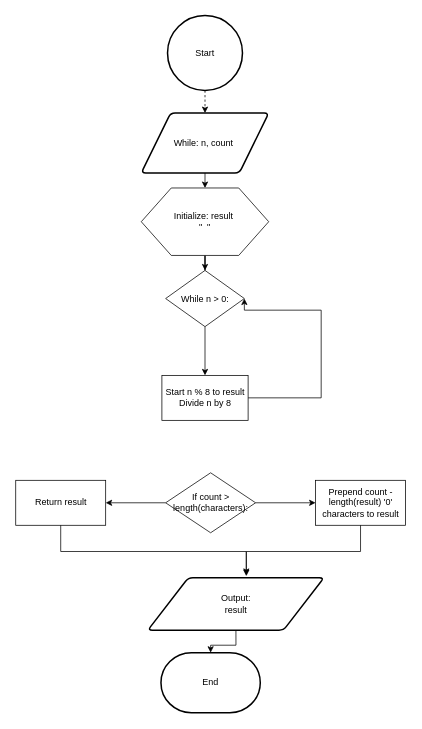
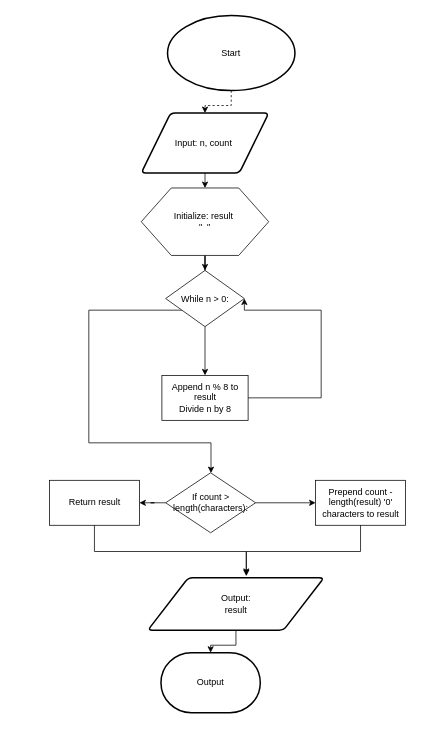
- <mxCell id="6" value="Start" style="strokeWidth=2;html=1;shape=mxgraph.flowchart.start_2;whiteSpace=wrap;" vertex="1" parent="1"><mxGeometry x="223" y="20" width="100" height="100" as="geometry" /></mxCell>
+ <mxCell id="6" value="Start" style="strokeWidth=2;html=1;shape=mxgraph.flowchart.start_2;whiteSpace=wrap;" vertex="1" parent="1"><mxGeometry x="223" y="20" width="170" height="100" as="geometry" /></mxCell>
- <mxCell id="3" value="While: n, count&amp;nbsp;" style="shape=parallelogram;html=1;strokeWidth=2;perimeter=parallelogramPerimeter;whiteSpace=wrap;rounded=1;arcSize=12;size=0.23;" vertex="1" parent="1"><mxGeometry x="188" y="150" width="170" height="80" as="geometry" /></mxCell>
+ <mxCell id="3" value="Input: n, count&amp;nbsp;" style="shape=parallelogram;html=1;strokeWidth=2;perimeter=parallelogramPerimeter;whiteSpace=wrap;rounded=1;arcSize=12;size=0.23;" vertex="1" parent="1"><mxGeometry x="188" y="150" width="170" height="80" as="geometry" /></mxCell>
+ <mxCell id="10" value="" style="edgeStyle=orthogonalEdgeStyle;rounded=0;orthogonalLoop=1;jettySize=auto;html=1;" edge="1" parent="1" source="11" target="16"><mxGeometry relative="1" as="geometry"><Array as="points"><mxPoint x="118" y="413" /><mxPoint x="118" y="590" /><mxPoint x="281" y="590" /></Array></mxGeometry></mxCell>
- <mxCell id="13" value="Start n % 8 to result&lt;br&gt;Divide n by 8" style="whiteSpace=wrap;html=1;" vertex="1" parent="1"><mxGeometry x="215.5" y="500" width="115" height="60" as="geometry" /></mxCell>
+ <mxCell id="13" value="Append n % 8 to result&lt;br&gt;Divide n by 8" style="whiteSpace=wrap;html=1;" vertex="1" parent="1"><mxGeometry x="215.5" y="500" width="115" height="60" as="geometry" /></mxCell>
- <mxCell id="18" value="Return result" style="whiteSpace=wrap;html=1;" vertex="1" parent="1"><mxGeometry x="20.5" y="640" width="120" height="60" as="geometry" /></mxCell>
+ <mxCell id="18" value="Return result" style="whiteSpace=wrap;html=1;" vertex="1" parent="1"><mxGeometry x="65.5" y="640" width="120" height="60" as="geometry" /></mxCell>
- <mxCell id="4" value="End" style="strokeWidth=2;html=1;shape=mxgraph.flowchart.terminator;whiteSpace=wrap;" vertex="1" parent="1"><mxGeometry x="214.25" y="870" width="132.5" height="80" as="geometry" /></mxCell>
+ <mxCell id="4" value="Output" style="strokeWidth=2;html=1;shape=mxgraph.flowchart.terminator;whiteSpace=wrap;" vertex="1" parent="1"><mxGeometry x="214.25" y="870" width="132.5" height="80" as="geometry" /></mxCell>
